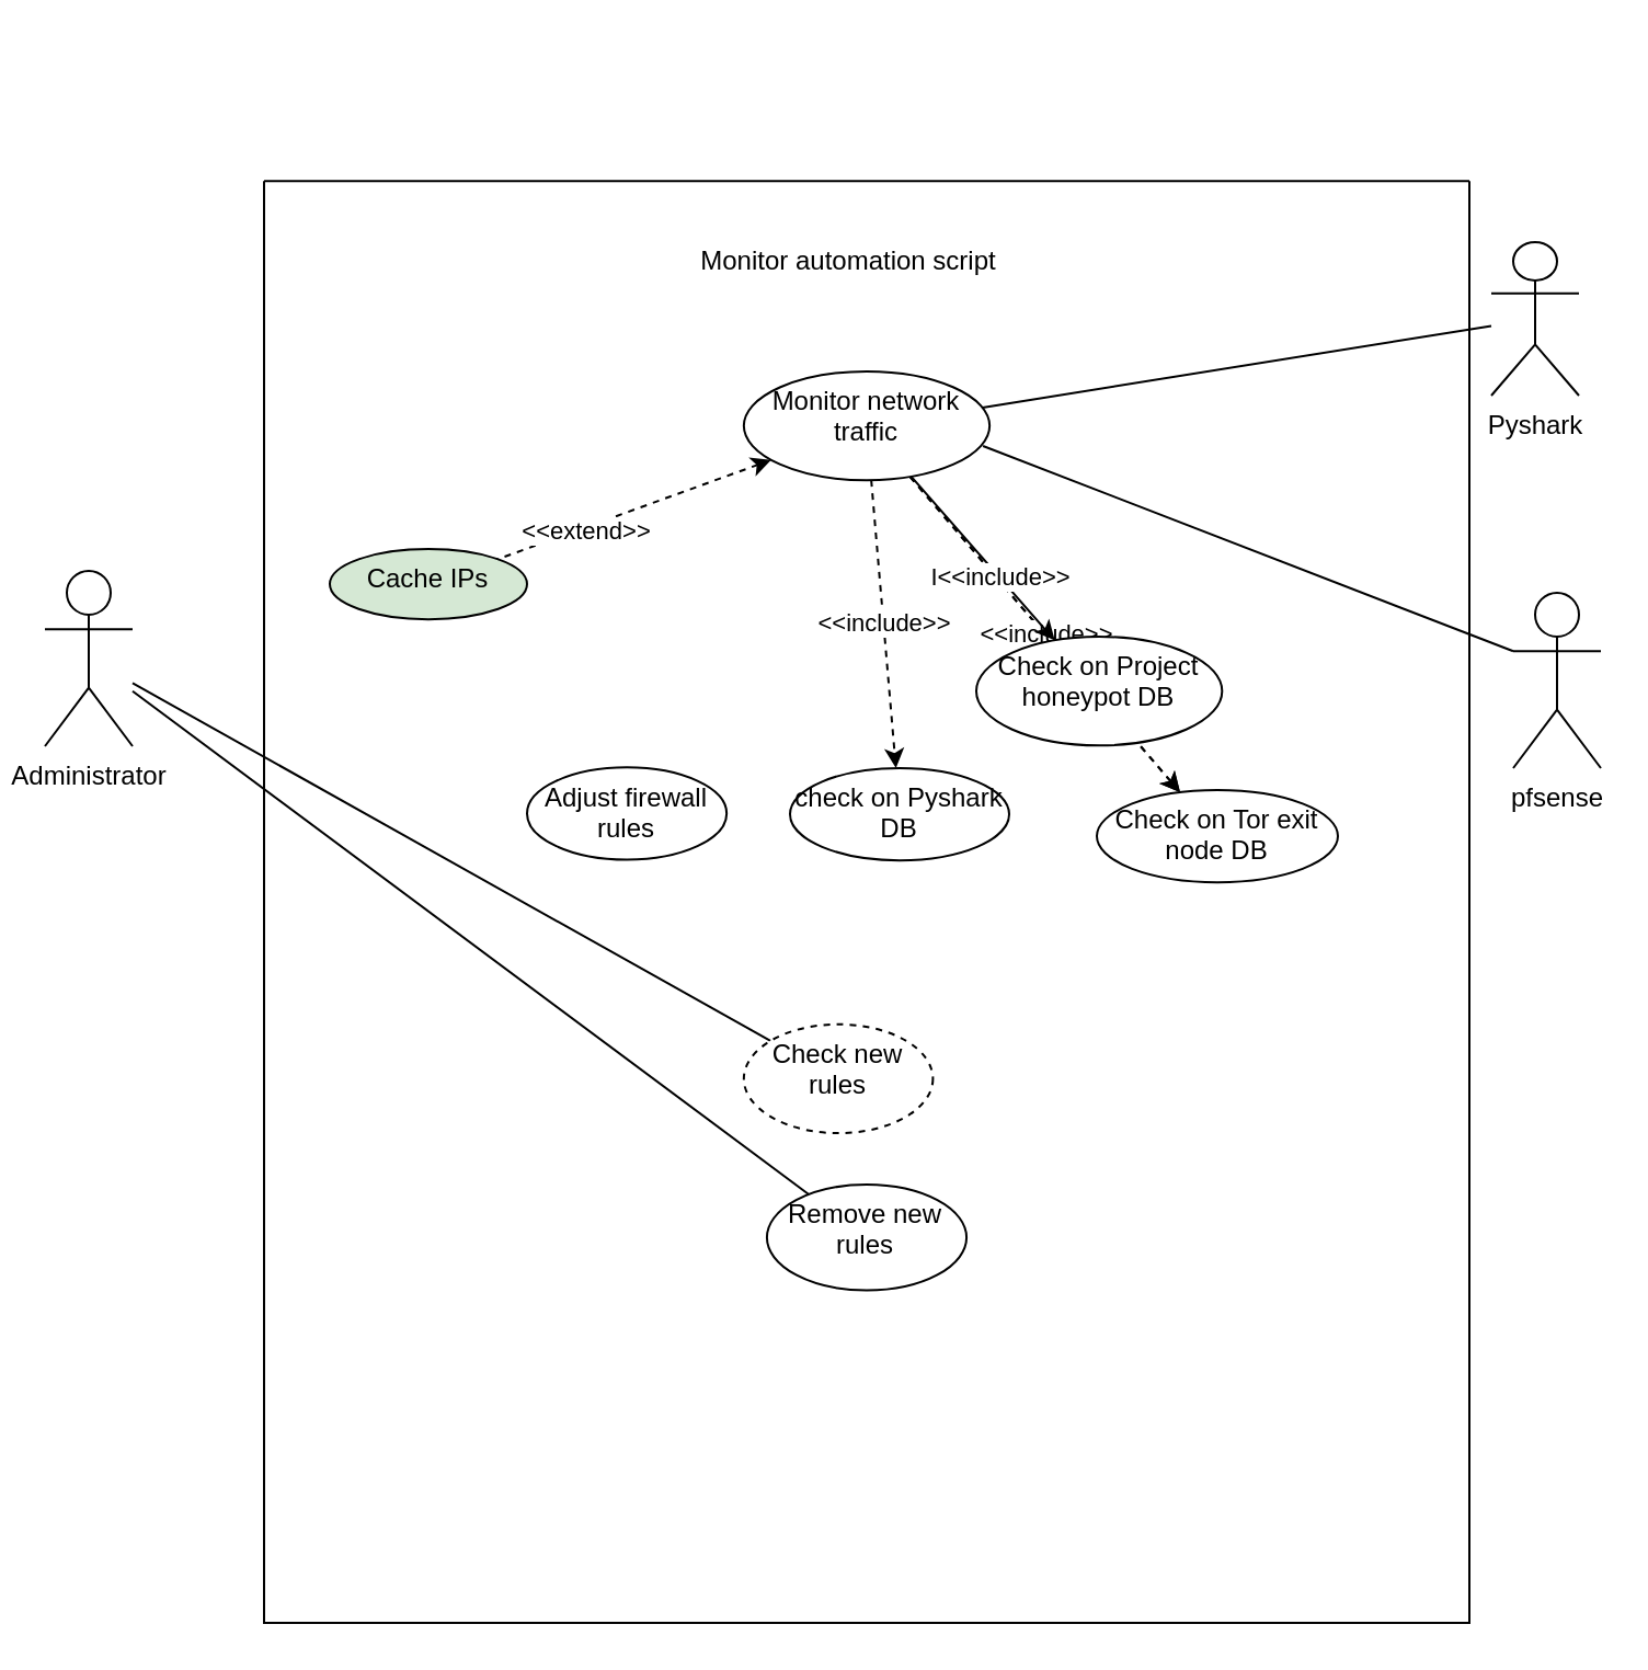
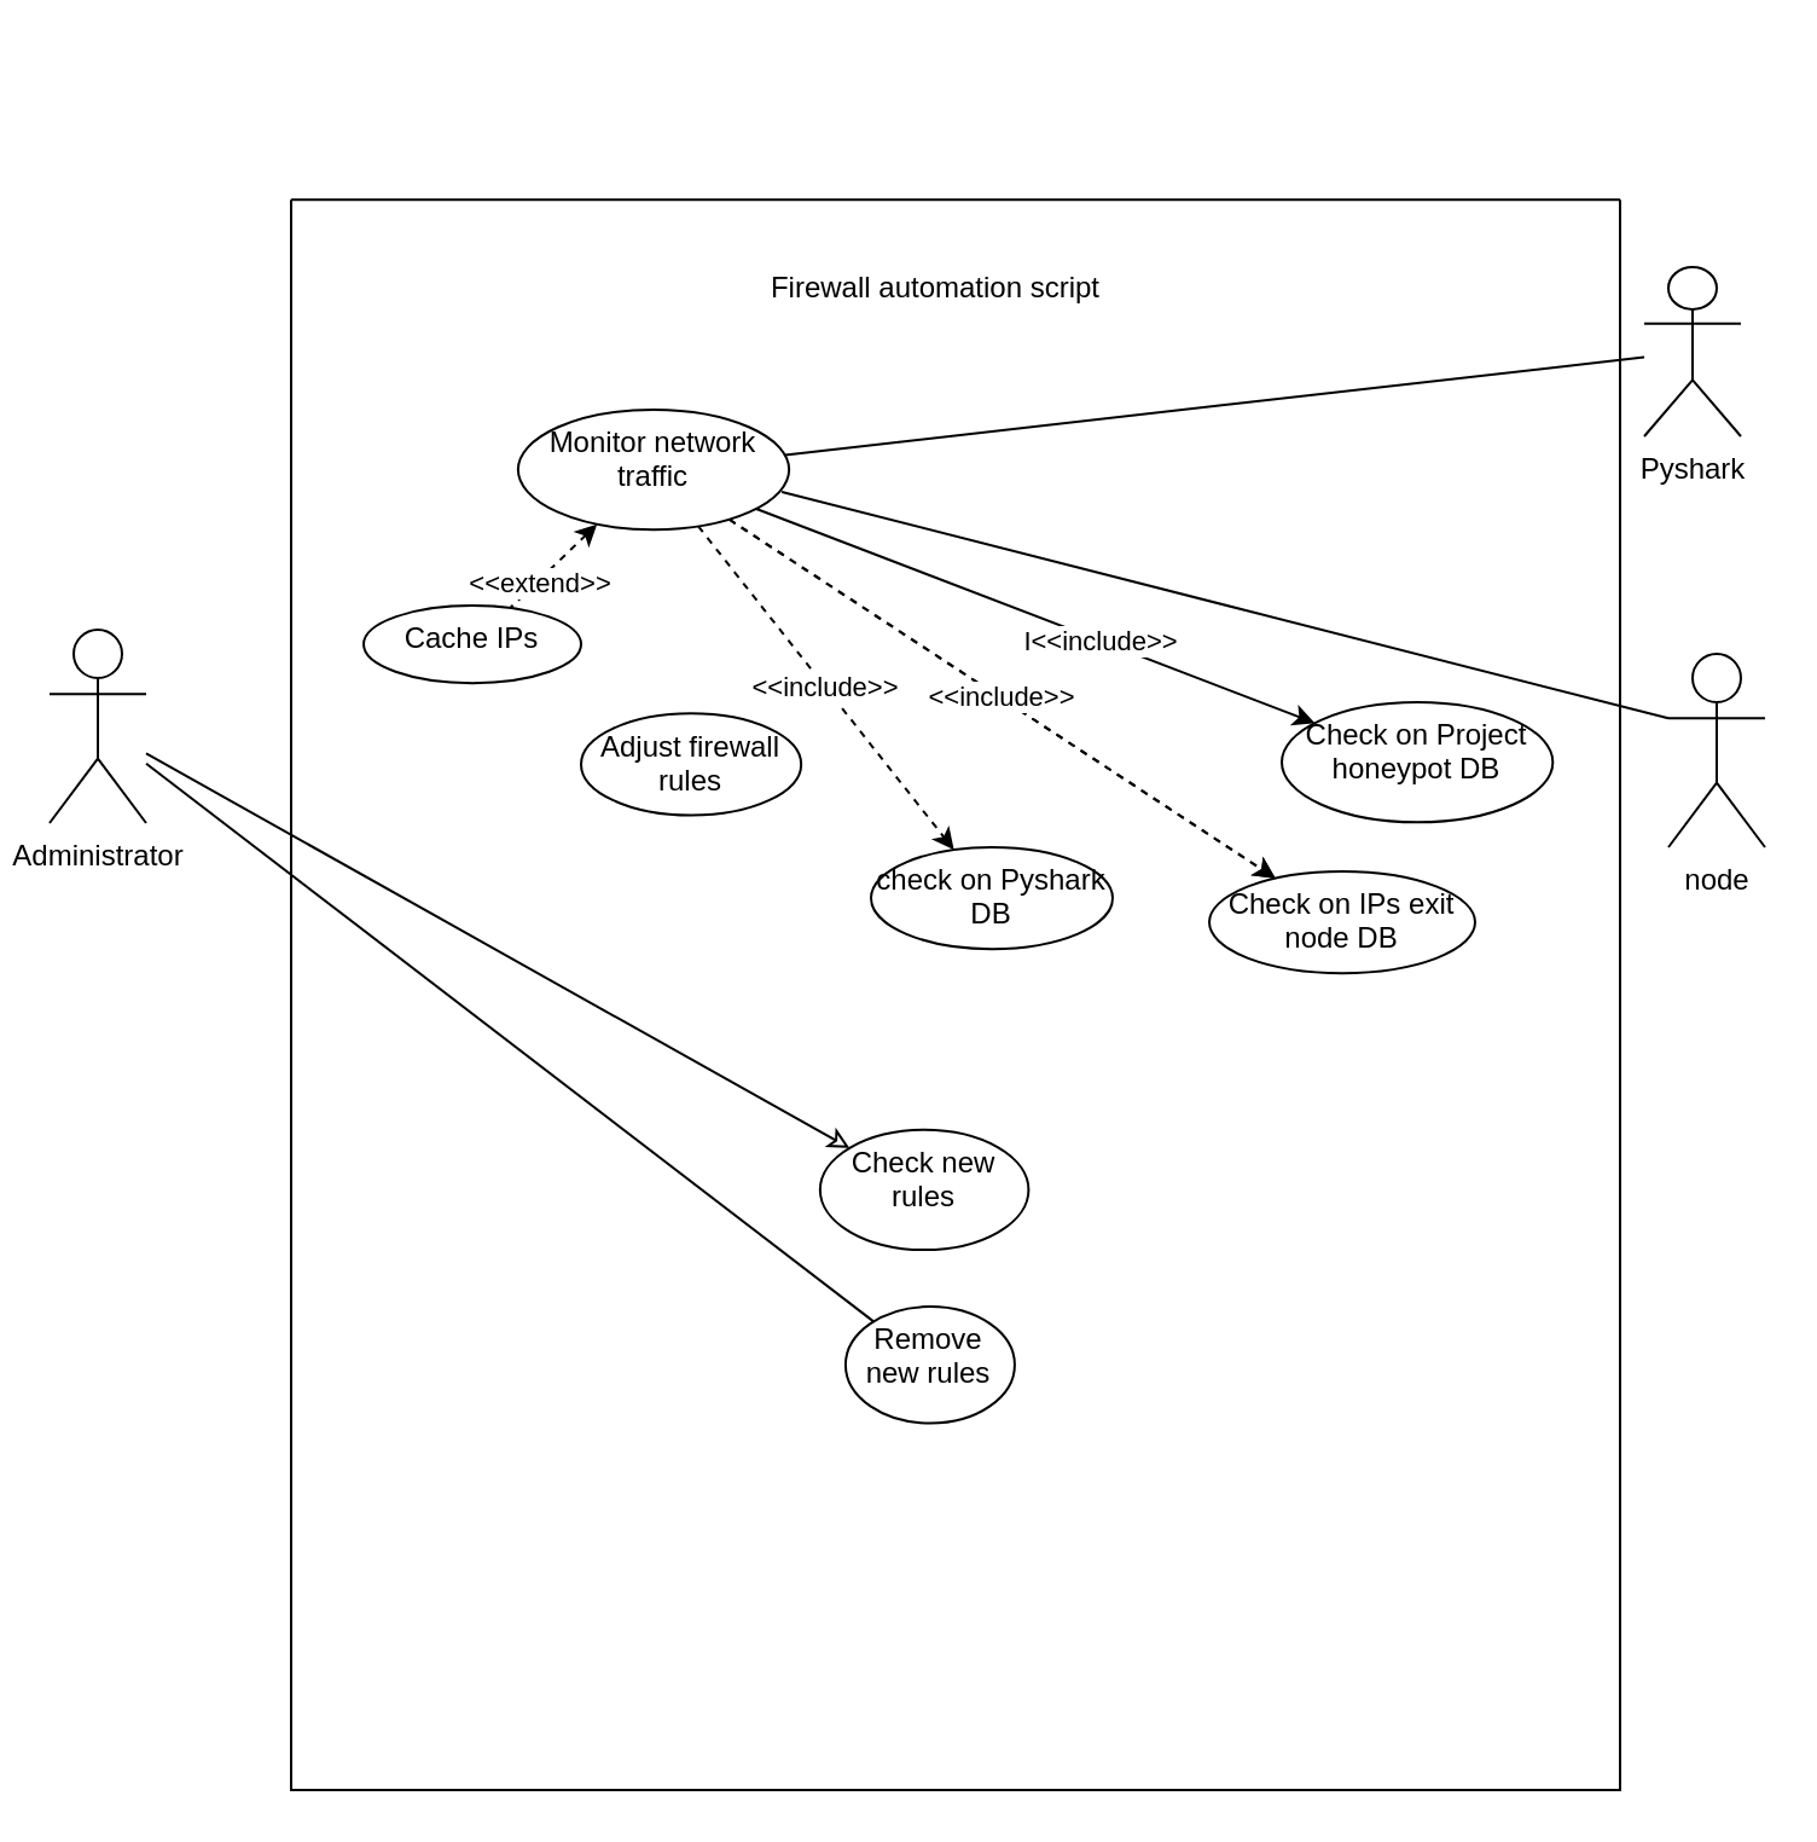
- <mxCell id="7" value="Monitor automation script" style="text;html=1;strokeColor=none;fillColor=none;align=center;verticalAlign=middle;whiteSpace=wrap;rounded=0;" parent="6" vertex="1"><mxGeometry x="183.333" y="12.414" width="168.235" height="49.655" as="geometry" /></mxCell>
+ <mxCell id="7" value="Firewall automation script" style="text;html=1;strokeColor=none;fillColor=none;align=center;verticalAlign=middle;whiteSpace=wrap;rounded=0;" parent="6" vertex="1"><mxGeometry x="183.333" y="12.414" width="168.235" height="49.655" as="geometry" /></mxCell>
- <mxCell id="11" value="Monitor network traffic" style="ellipse;whiteSpace=wrap;html=1;verticalAlign=top;" parent="6" vertex="1"><mxGeometry x="218.922" y="86.897" width="112.157" height="49.655" as="geometry" /></mxCell>
+ <mxCell id="11" value="Monitor network traffic" style="ellipse;whiteSpace=wrap;html=1;verticalAlign=top;" parent="6" vertex="1"><mxGeometry x="93.922" y="86.897" width="112.157" height="49.655" as="geometry" /></mxCell>
- <mxCell id="19" value="Cache IPs" style="ellipse;whiteSpace=wrap;html=1;verticalAlign=top;fillColor=#d5e8d4;" parent="6" vertex="1"><mxGeometry x="30" y="167.93" width="90" height="32.07" as="geometry" /></mxCell>
+ <mxCell id="19" value="Cache IPs" style="ellipse;whiteSpace=wrap;html=1;verticalAlign=top;" parent="6" vertex="1"><mxGeometry x="30" y="167.93" width="90" height="32.07" as="geometry" /></mxCell>
- <mxCell id="14" value="Check on Project honeypot DB" style="ellipse;whiteSpace=wrap;html=1;verticalAlign=top;" parent="6" vertex="1"><mxGeometry x="325.002" y="207.936" width="112.157" height="49.655" as="geometry" /></mxCell>
+ <mxCell id="14" value="Check on Project honeypot DB" style="ellipse;whiteSpace=wrap;html=1;verticalAlign=top;" parent="6" vertex="1"><mxGeometry x="410.002" y="207.936" width="112.157" height="49.655" as="geometry" /></mxCell>
- <mxCell id="26" value="pfsense" style="shape=umlActor;verticalLabelPosition=bottom;verticalAlign=top;html=1;outlineConnect=0;" parent="1" vertex="1"><mxGeometry x="690" y="270" width="40" height="80" as="geometry" /></mxCell>
+ <mxCell id="26" value="node" style="shape=umlActor;verticalLabelPosition=bottom;verticalAlign=top;html=1;outlineConnect=0;" parent="1" vertex="1"><mxGeometry x="690" y="270" width="40" height="80" as="geometry" /></mxCell>
- <mxCell id="22" value="Adjust firewall rules" style="ellipse;whiteSpace=wrap;html=1;verticalAlign=top;" parent="6" vertex="1"><mxGeometry x="120.0" y="267.59" width="91.08" height="42.07" as="geometry" /></mxCell>
+ <mxCell id="22" value="Adjust firewall rules" style="ellipse;whiteSpace=wrap;html=1;verticalAlign=top;" parent="6" vertex="1"><mxGeometry x="120.0" y="212.59" width="91.08" height="42.07" as="geometry" /></mxCell>
- <mxCell id="12" value="Check on Tor exit node DB" style="ellipse;whiteSpace=wrap;html=1;verticalAlign=top;" parent="6" vertex="1"><mxGeometry x="380" y="277.94" width="110" height="42.06" as="geometry" /></mxCell>
+ <mxCell id="12" value="Check on IPs exit node DB" style="ellipse;whiteSpace=wrap;html=1;verticalAlign=top;" parent="6" vertex="1"><mxGeometry x="380" y="277.94" width="110" height="42.06" as="geometry" /></mxCell>
- <mxCell id="2" value="" style="rounded=0;orthogonalLoop=1;jettySize=auto;html=1;endArrow=none;endFill=0;" parent="1" source="4" target="8" edge="1"><mxGeometry relative="1" as="geometry" /></mxCell>
+ <mxCell id="2" value="" style="rounded=0;orthogonalLoop=1;jettySize=auto;html=1;endArrow=classic;endFill=0;" parent="1" source="4" target="8" edge="1"><mxGeometry relative="1" as="geometry" /></mxCell>
- <mxCell id="8" value="&lt;div align=&quot;center&quot;&gt;Check new rules&lt;/div&gt;" style="ellipse;whiteSpace=wrap;html=1;verticalAlign=top;align=center;dashed=1;" parent="6" vertex="1"><mxGeometry x="218.919" y="384.828" width="86.275" height="49.655" as="geometry" /></mxCell>
+ <mxCell id="8" value="&lt;div align=&quot;center&quot;&gt;Check new rules&lt;/div&gt;" style="ellipse;whiteSpace=wrap;html=1;verticalAlign=top;align=center;" parent="6" vertex="1"><mxGeometry x="218.919" y="384.828" width="86.275" height="49.655" as="geometry" /></mxCell>
- <mxCell id="9" value="Remove new rules" style="ellipse;whiteSpace=wrap;html=1;verticalAlign=top;" parent="6" vertex="1"><mxGeometry x="229.46" y="457.93" width="91.08" height="48.28" as="geometry" /></mxCell>
+ <mxCell id="9" value="Remove new rules" style="ellipse;whiteSpace=wrap;html=1;verticalAlign=top;" parent="6" vertex="1"><mxGeometry x="229.46" y="457.93" width="70" height="48.28" as="geometry" /></mxCell>
